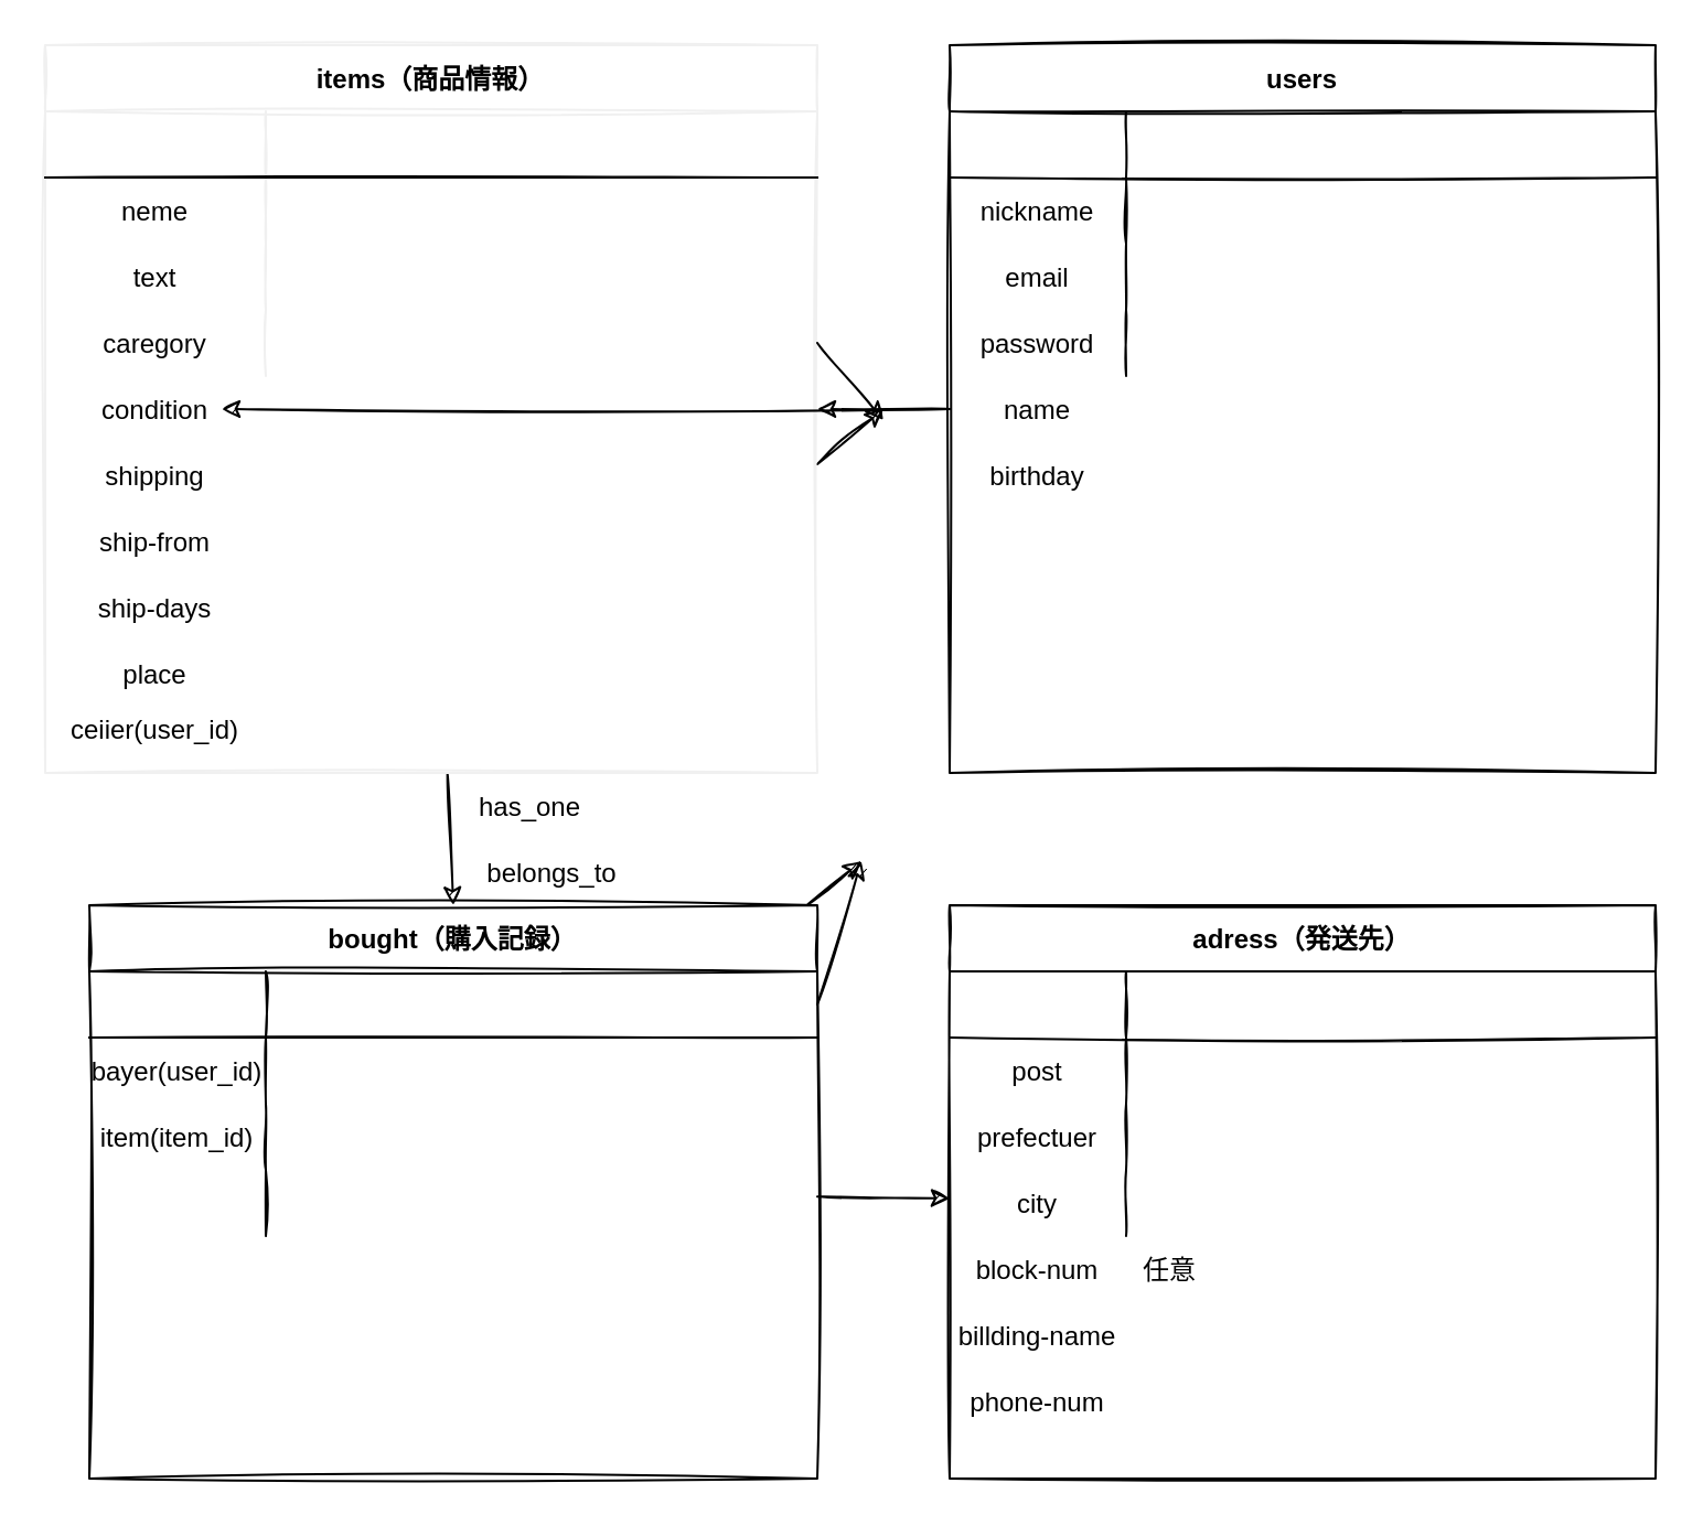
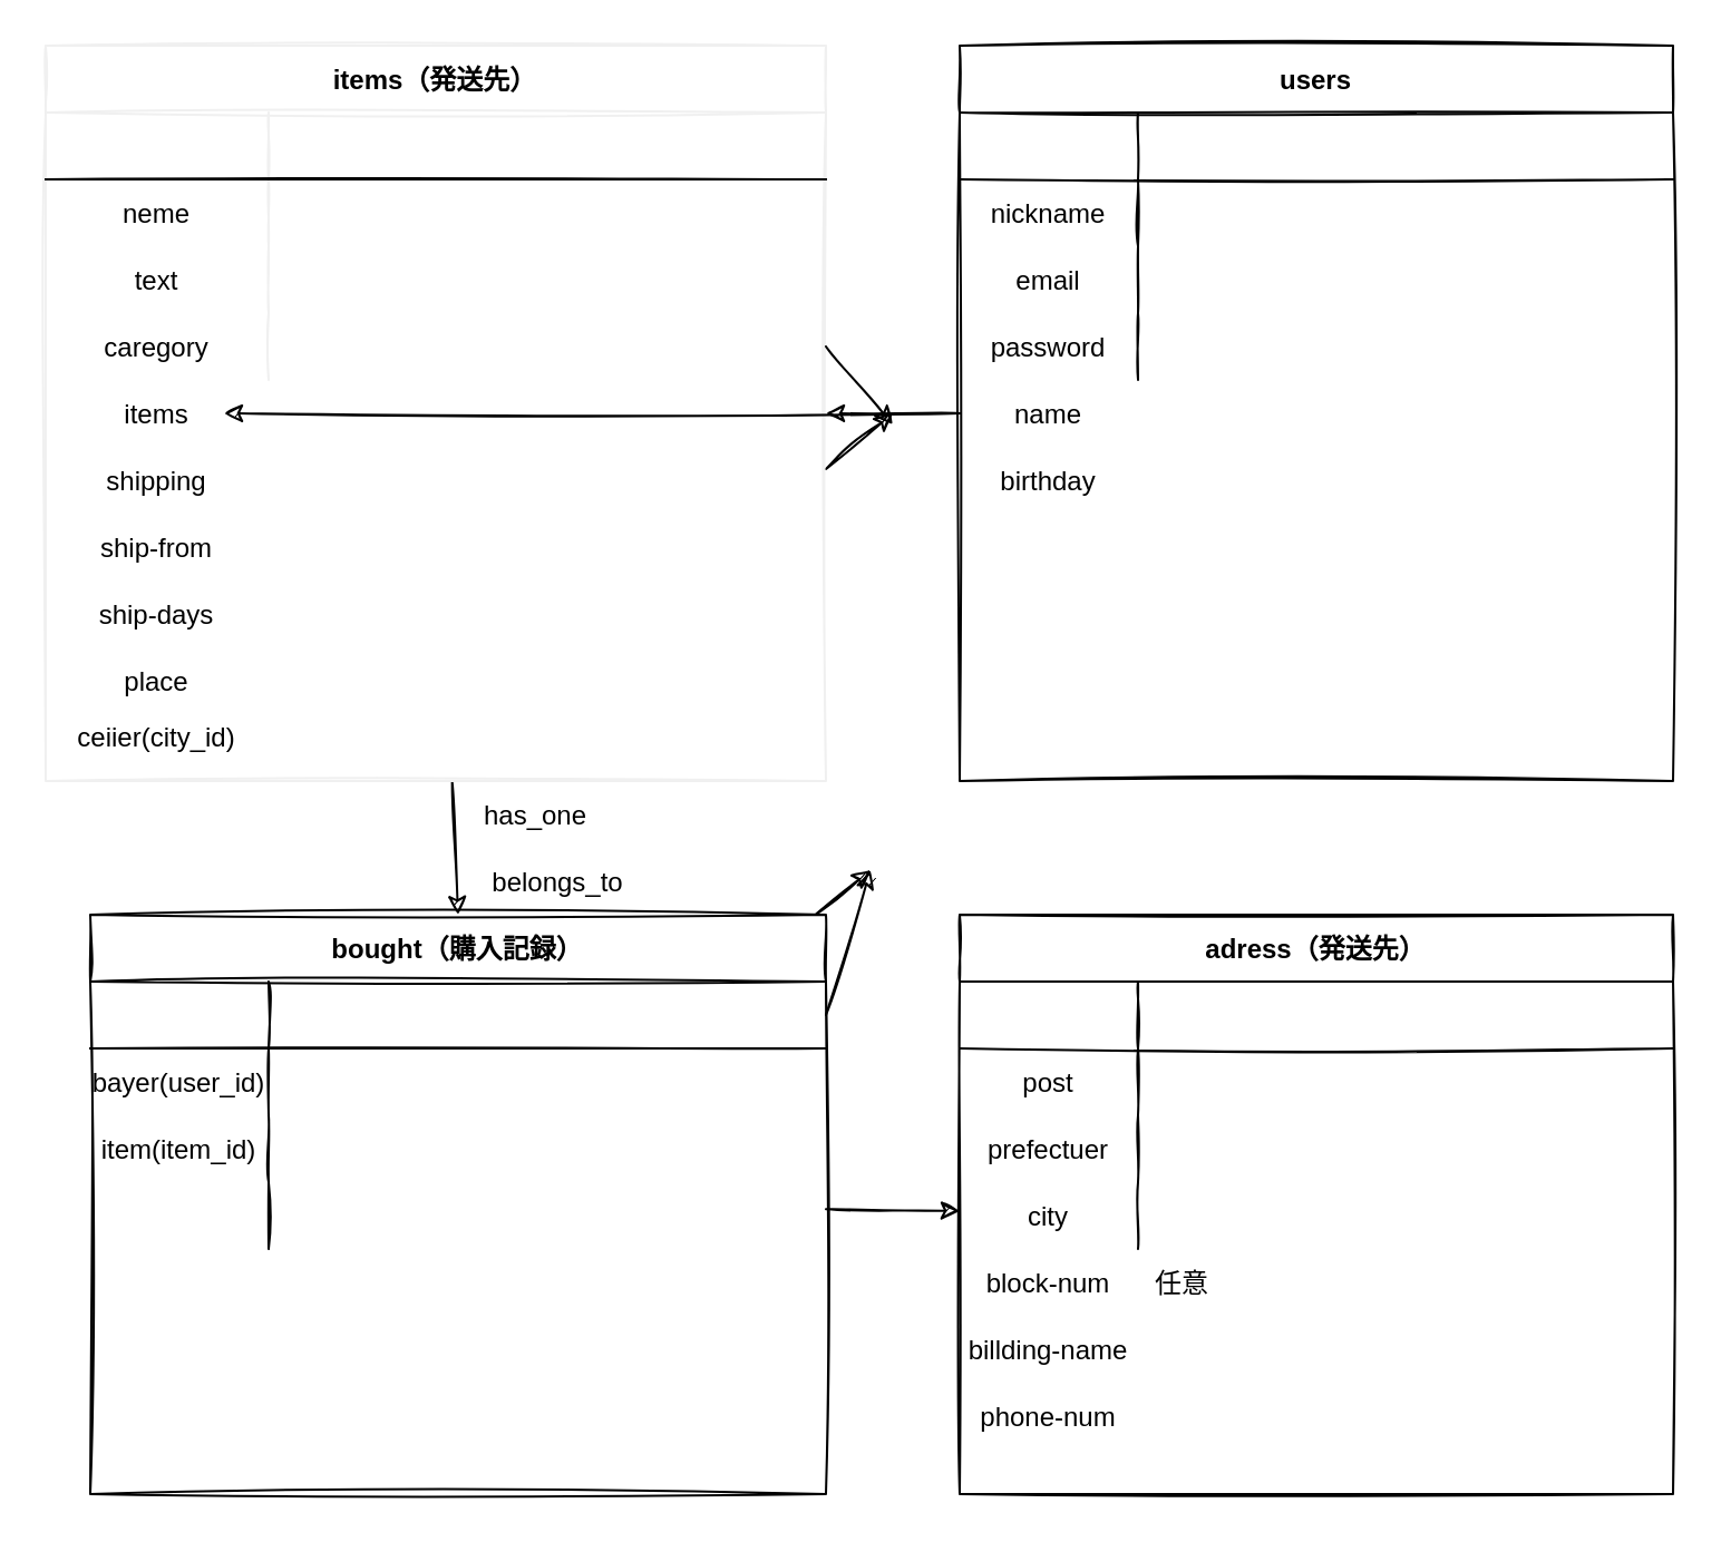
- <mxCell id="4" value="items（商品情報）" style="shape=table;startSize=30;container=1;collapsible=1;childLayout=tableLayout;fixedRows=1;rowLines=0;fontStyle=1;align=center;resizeLast=1;strokeColor=#F0F0F0;sketch=1;" parent="1" vertex="1"><mxGeometry x="20" y="20" width="350" height="330" as="geometry" /></mxCell>
+ <mxCell id="4" value="items（発送先）" style="shape=table;startSize=30;container=1;collapsible=1;childLayout=tableLayout;fixedRows=1;rowLines=0;fontStyle=1;align=center;resizeLast=1;strokeColor=#F0F0F0;sketch=1;" parent="1" vertex="1"><mxGeometry x="20" y="20" width="350" height="330" as="geometry" /></mxCell>
- <mxCell id="61" value="condition" style="shape=partialRectangle;connectable=0;fillColor=none;top=0;left=0;bottom=0;right=0;editable=1;overflow=hidden;sketch=1;" parent="1" vertex="1"><mxGeometry x="40" y="170" width="60" height="30" as="geometry"><mxRectangle width="60" height="30" as="alternateBounds" /></mxGeometry></mxCell>
+ <mxCell id="61" value="items" style="shape=partialRectangle;connectable=0;fillColor=none;top=0;left=0;bottom=0;right=0;editable=1;overflow=hidden;sketch=1;" parent="1" vertex="1"><mxGeometry x="40" y="170" width="60" height="30" as="geometry"><mxRectangle width="60" height="30" as="alternateBounds" /></mxGeometry></mxCell>
- <mxCell id="67" value="ceiier(user_id)" style="shape=partialRectangle;connectable=0;fillColor=none;top=0;left=0;bottom=0;right=0;editable=1;overflow=hidden;sketch=1;" parent="1" vertex="1"><mxGeometry x="30" y="310" width="80" height="40" as="geometry"><mxRectangle width="30" height="30" as="alternateBounds" /></mxGeometry></mxCell>
+ <mxCell id="67" value="ceiier(city_id)" style="shape=partialRectangle;connectable=0;fillColor=none;top=0;left=0;bottom=0;right=0;editable=1;overflow=hidden;sketch=1;" parent="1" vertex="1"><mxGeometry x="30" y="310" width="80" height="40" as="geometry"><mxRectangle width="30" height="30" as="alternateBounds" /></mxGeometry></mxCell>
